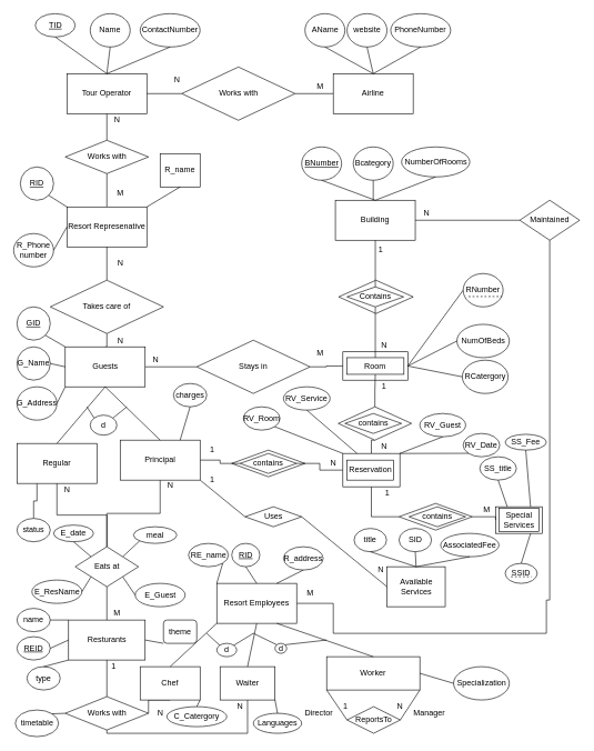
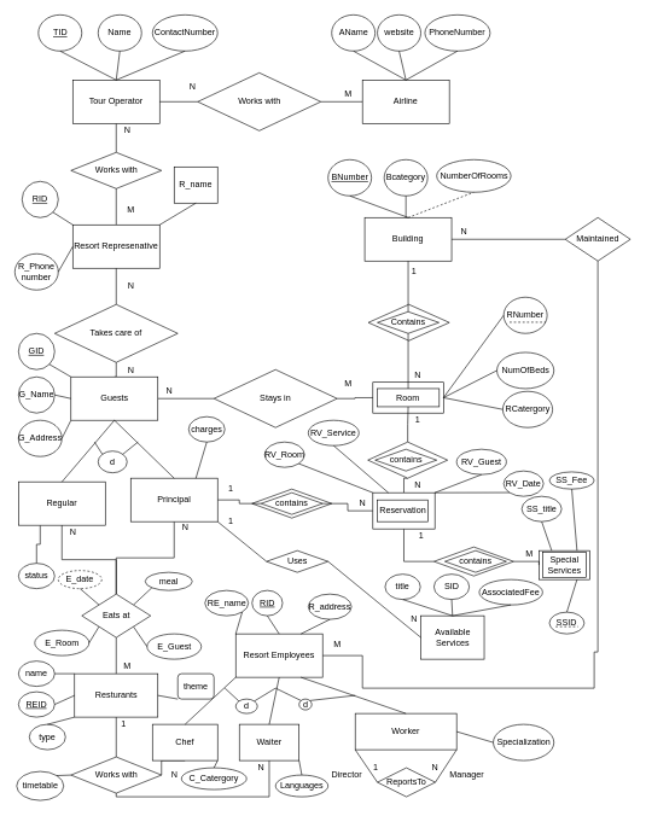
- <mxCell id="13" value="&lt;u&gt;TID&lt;/u&gt;" style="ellipse;whiteSpace=wrap;html=1;" parent="1" vertex="1"><mxGeometry x="52.5" y="20" width="60" height="35" as="geometry" /></mxCell>
+ <mxCell id="13" value="&lt;u&gt;TID&lt;/u&gt;" style="ellipse;whiteSpace=wrap;html=1;" parent="1" vertex="1"><mxGeometry x="52.5" y="20" width="60" height="50" as="geometry" /></mxCell>
- <mxCell id="166" value="" style="endArrow=none;html=1;exitX=0.5;exitY=0;exitDx=0;exitDy=0;entryX=0.5;entryY=1;entryDx=0;entryDy=0;" parent="1" source="31" target="94" edge="1"><mxGeometry width="50" height="50" relative="1" as="geometry"><mxPoint x="602.5" y="270" as="sourcePoint" /><mxPoint x="525" y="230" as="targetPoint" /></mxGeometry></mxCell>
+ <mxCell id="166" value="" style="endArrow=none;html=1;exitX=0.5;exitY=0;exitDx=0;exitDy=0;entryX=0.5;entryY=1;entryDx=0;entryDy=0;dashed=1;" parent="1" source="31" target="94" edge="1"><mxGeometry width="50" height="50" relative="1" as="geometry"><mxPoint x="602.5" y="270" as="sourcePoint" /><mxPoint x="525" y="230" as="targetPoint" /></mxGeometry></mxCell>
- <mxCell id="191" value="&lt;span&gt;E_date&lt;/span&gt;" style="ellipse;whiteSpace=wrap;html=1;fontStyle=0" parent="1" vertex="1"><mxGeometry x="80" y="787.5" width="60" height="25" as="geometry" /></mxCell>
+ <mxCell id="191" value="&lt;span&gt;E_date&lt;/span&gt;" style="ellipse;whiteSpace=wrap;html=1;fontStyle=0;dashed=1;" parent="1" vertex="1"><mxGeometry x="80" y="787.5" width="60" height="25" as="geometry" /></mxCell>
- <mxCell id="185" value="&lt;span&gt;E_ResName&lt;/span&gt;" style="ellipse;whiteSpace=wrap;html=1;fontStyle=0" parent="1" vertex="1"><mxGeometry x="47.5" y="870" width="75" height="35" as="geometry" /></mxCell>
+ <mxCell id="185" value="&lt;span&gt;E_Room&lt;/span&gt;" style="ellipse;whiteSpace=wrap;html=1;fontStyle=0" parent="1" vertex="1"><mxGeometry x="47.5" y="870" width="75" height="35" as="geometry" /></mxCell>
